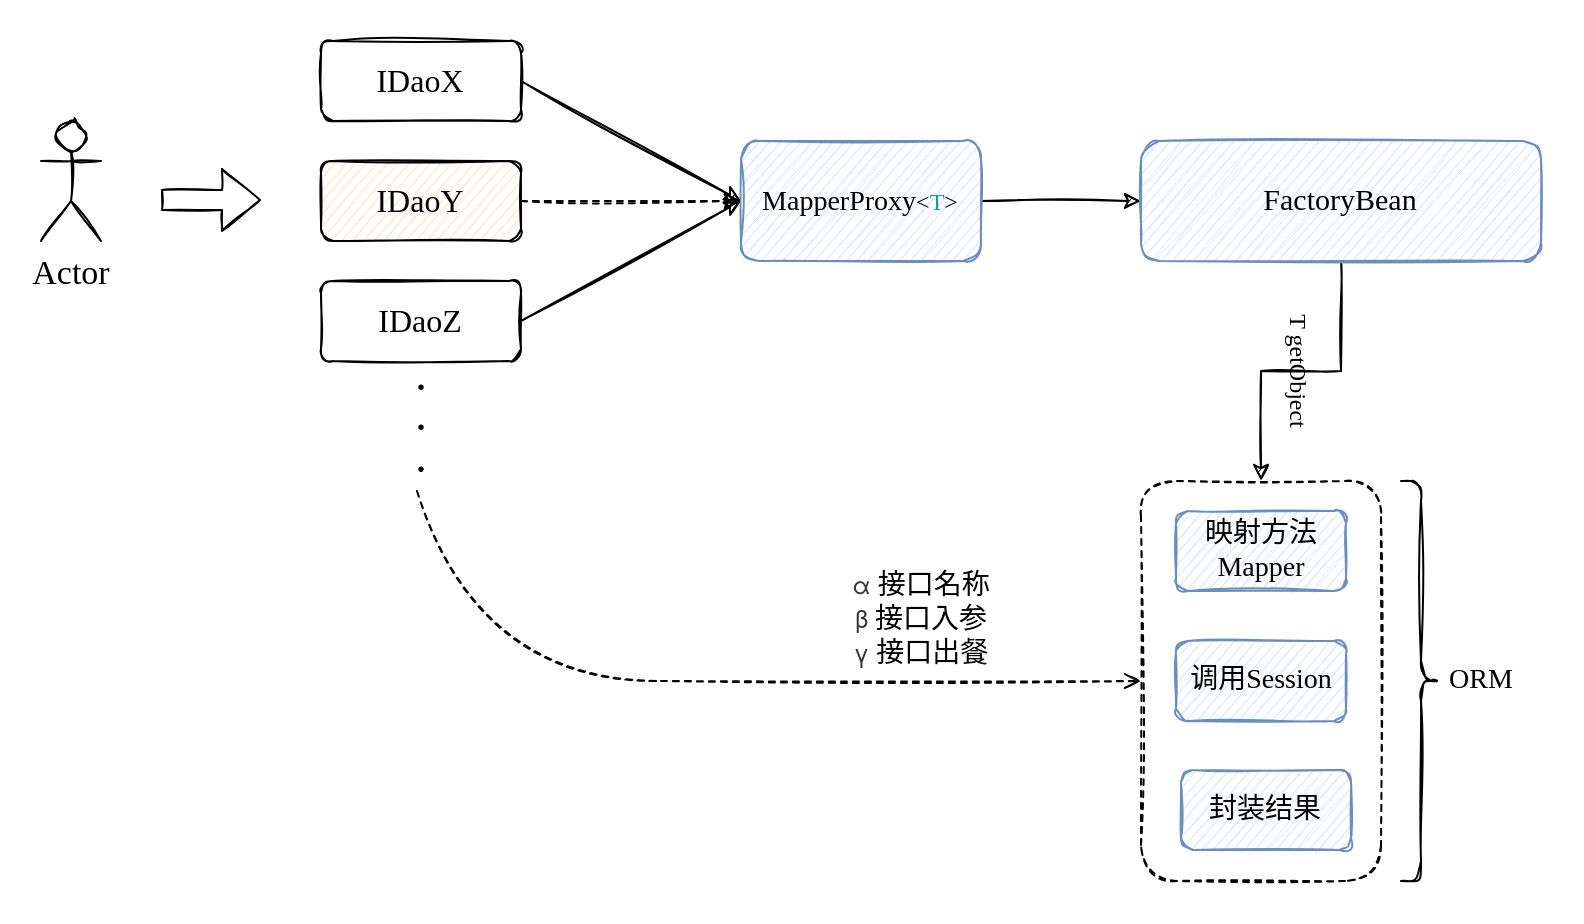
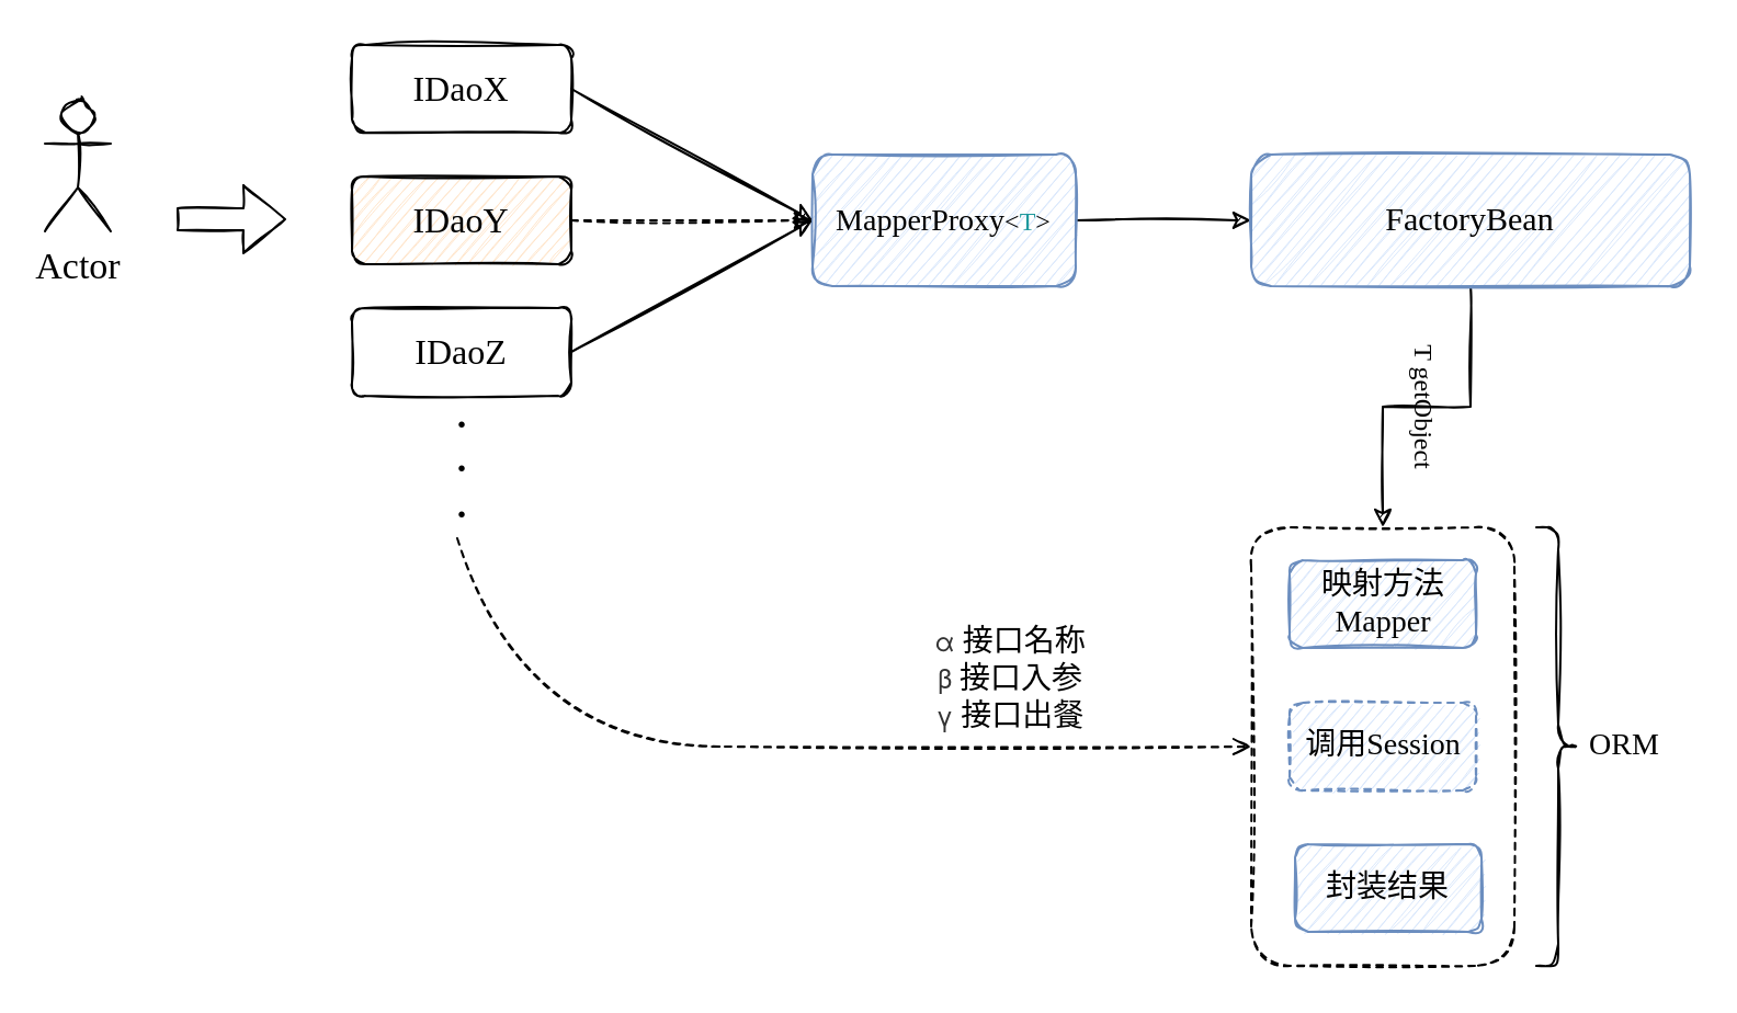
- <mxCell id="9" value="Actor" style="shape=umlActor;verticalLabelPosition=bottom;verticalAlign=top;html=1;outlineConnect=0;sketch=1;fontFamily=Comic Sans MS;fontSize=17;" parent="1" vertex="1"><mxGeometry x="20" y="60" width="30" height="60" as="geometry" /></mxCell>
+ <mxCell id="9" value="Actor" style="shape=umlActor;verticalLabelPosition=bottom;verticalAlign=top;html=1;outlineConnect=0;sketch=1;fontFamily=Comic Sans MS;fontSize=17;" parent="1" vertex="1"><mxGeometry x="20" y="45" width="30" height="60" as="geometry" /></mxCell>
- <mxCell id="20" value="调用Session" style="rounded=1;whiteSpace=wrap;html=1;sketch=1;fontFamily=Comic Sans MS;fontSize=14;fillColor=#dae8fc;strokeColor=#6c8ebf;" parent="1" vertex="1"><mxGeometry x="587.5" y="320" width="85" height="40" as="geometry" /></mxCell>
+ <mxCell id="20" value="调用Session" style="rounded=1;whiteSpace=wrap;html=1;sketch=1;fontFamily=Comic Sans MS;fontSize=14;fillColor=#dae8fc;strokeColor=#6c8ebf;dashed=1;" parent="1" vertex="1"><mxGeometry x="587.5" y="320" width="85" height="40" as="geometry" /></mxCell>
